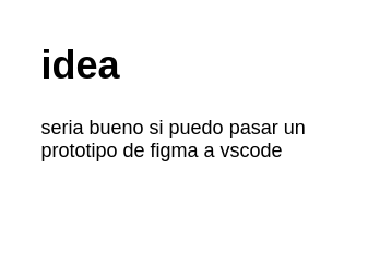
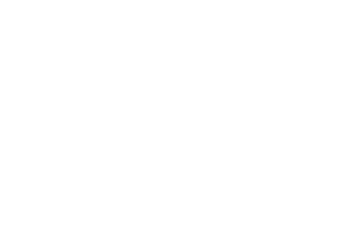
- <mxCell id="2" value="&lt;h1&gt;idea&lt;/h1&gt;&lt;div&gt;seria bueno si puedo pasar un prototipo de figma a vscode&lt;/div&gt;" style="text;html=1;strokeColor=none;fillColor=none;spacing=5;spacingTop=-20;whiteSpace=wrap;overflow=hidden;rounded=0;" vertex="1" parent="1"><mxGeometry x="20" y="20" width="190" height="120" as="geometry" /></mxCell>
